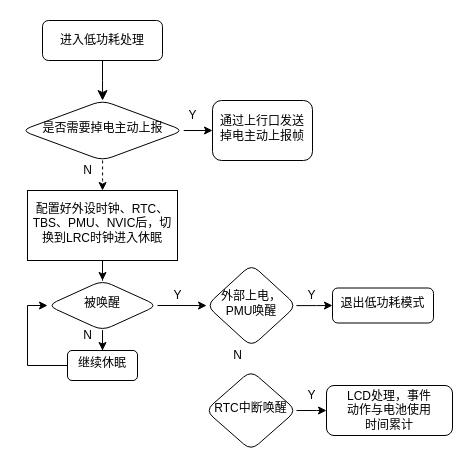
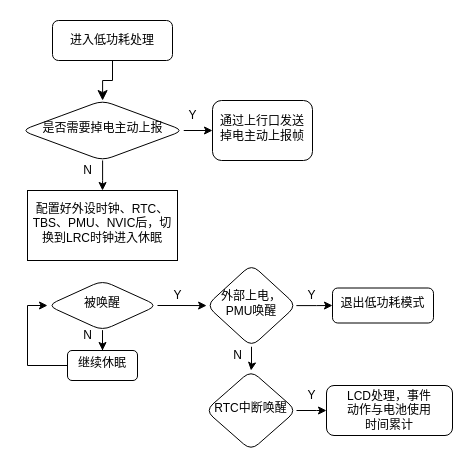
- <mxCell id="3" value="进入低功耗处理" style="rounded=1;whiteSpace=wrap;html=1;fontSize=12;glass=0;strokeWidth=1;shadow=0;" parent="1" vertex="1"><mxGeometry x="42" y="20" width="120" height="40" as="geometry" /></mxCell>
+ <mxCell id="3" value="进入低功耗处理" style="rounded=1;whiteSpace=wrap;html=1;fontSize=12;glass=0;strokeWidth=1;shadow=0;" parent="1" vertex="1"><mxGeometry x="52" y="20" width="120" height="40" as="geometry" /></mxCell>
- <mxCell id="5" value="" style="edgeStyle=orthogonalEdgeStyle;rounded=0;orthogonalLoop=1;jettySize=auto;html=1;dashed=1;" edge="1" parent="1" source="6" target="9"><mxGeometry relative="1" as="geometry" /></mxCell>
+ <mxCell id="5" value="" style="edgeStyle=orthogonalEdgeStyle;rounded=0;orthogonalLoop=1;jettySize=auto;html=1;" edge="1" parent="1" source="6" target="9"><mxGeometry relative="1" as="geometry" /></mxCell>
- <mxCell id="8" value="" style="edgeStyle=orthogonalEdgeStyle;rounded=0;orthogonalLoop=1;jettySize=auto;html=1;" edge="1" parent="1" source="9" target="12"><mxGeometry relative="1" as="geometry" /></mxCell>
+ <mxCell id="19" value="" style="edgeStyle=orthogonalEdgeStyle;rounded=0;orthogonalLoop=1;jettySize=auto;html=1;endArrow=classic;endFill=1;" edge="1" parent="1" source="20" target="25"><mxGeometry relative="1" as="geometry" /></mxCell>
